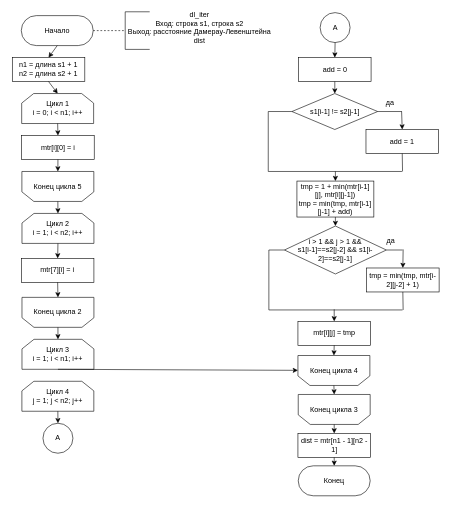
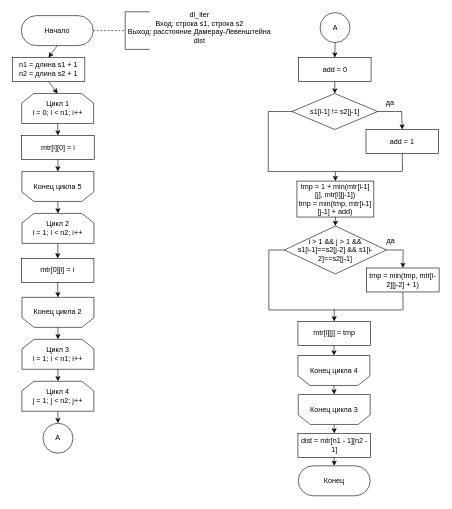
- <mxCell id="21" value="mtr[7][i] = i" style="rounded=0;whiteSpace=wrap;html=1;" parent="1" vertex="1"><mxGeometry x="35.17" y="430" width="121" height="40" as="geometry" /></mxCell>
+ <mxCell id="21" value="mtr[0][i] = i" style="rounded=0;whiteSpace=wrap;html=1;" parent="1" vertex="1"><mxGeometry x="35.17" y="430" width="121" height="40" as="geometry" /></mxCell>
- <mxCell id="48" value="" style="endArrow=classic;html=1;rounded=0;exitX=0.5;exitY=1;exitDx=0;exitDy=0;" edge="1" parent="1" source="4" target="14"><mxGeometry width="50" height="50" relative="1" as="geometry"><mxPoint x="197" y="625" as="sourcePoint" /><mxPoint x="247" y="575" as="targetPoint" /></mxGeometry></mxCell>
+ <mxCell id="48" value="" style="endArrow=classic;html=1;rounded=0;exitX=0.5;exitY=1;exitDx=0;exitDy=0;entryX=0.5;entryY=0;entryDx=0;entryDy=0;" edge="1" parent="1" source="4" target="10"><mxGeometry width="50" height="50" relative="1" as="geometry"><mxPoint x="197" y="625" as="sourcePoint" /><mxPoint x="247" y="575" as="targetPoint" /></mxGeometry></mxCell>
